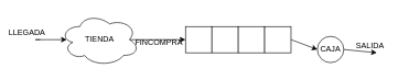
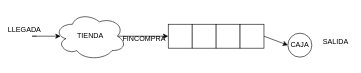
- <mxCell id="9" value="" style="endArrow=classic;html=1;exitX=1;exitY=0.5;exitDx=0;exitDy=0;entryX=0.75;entryY=1;entryDx=0;entryDy=0;" parent="1" source="6" edge="1" target="11"><mxGeometry width="50" height="50" relative="1" as="geometry"><mxPoint x="525" y="400" as="sourcePoint" /><mxPoint x="525" y="60" as="targetPoint" /></mxGeometry></mxCell>
